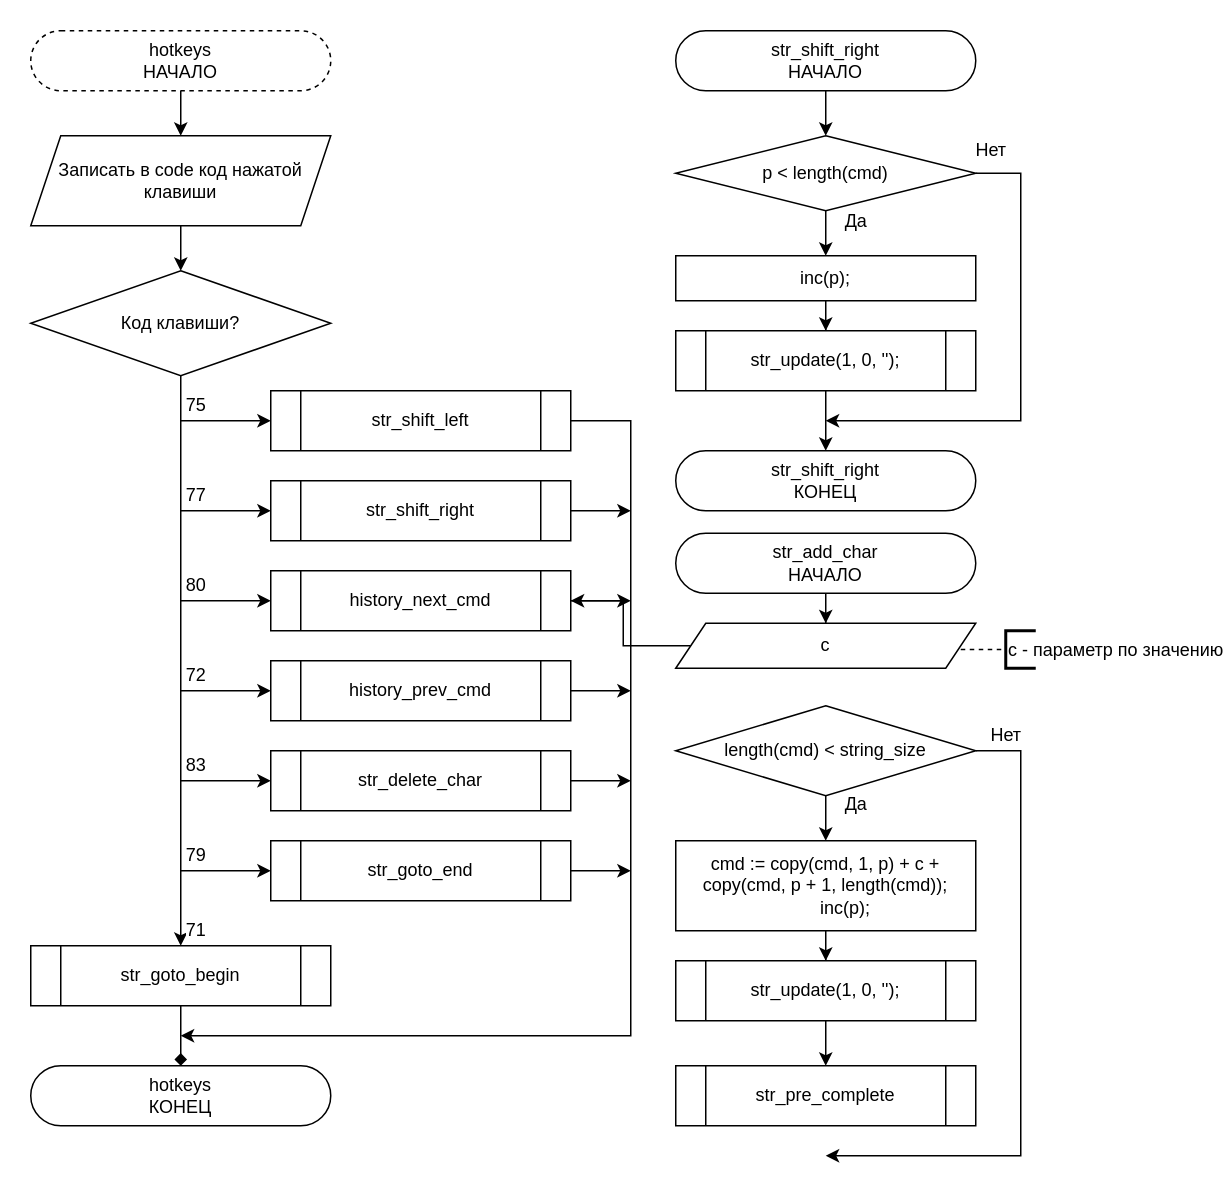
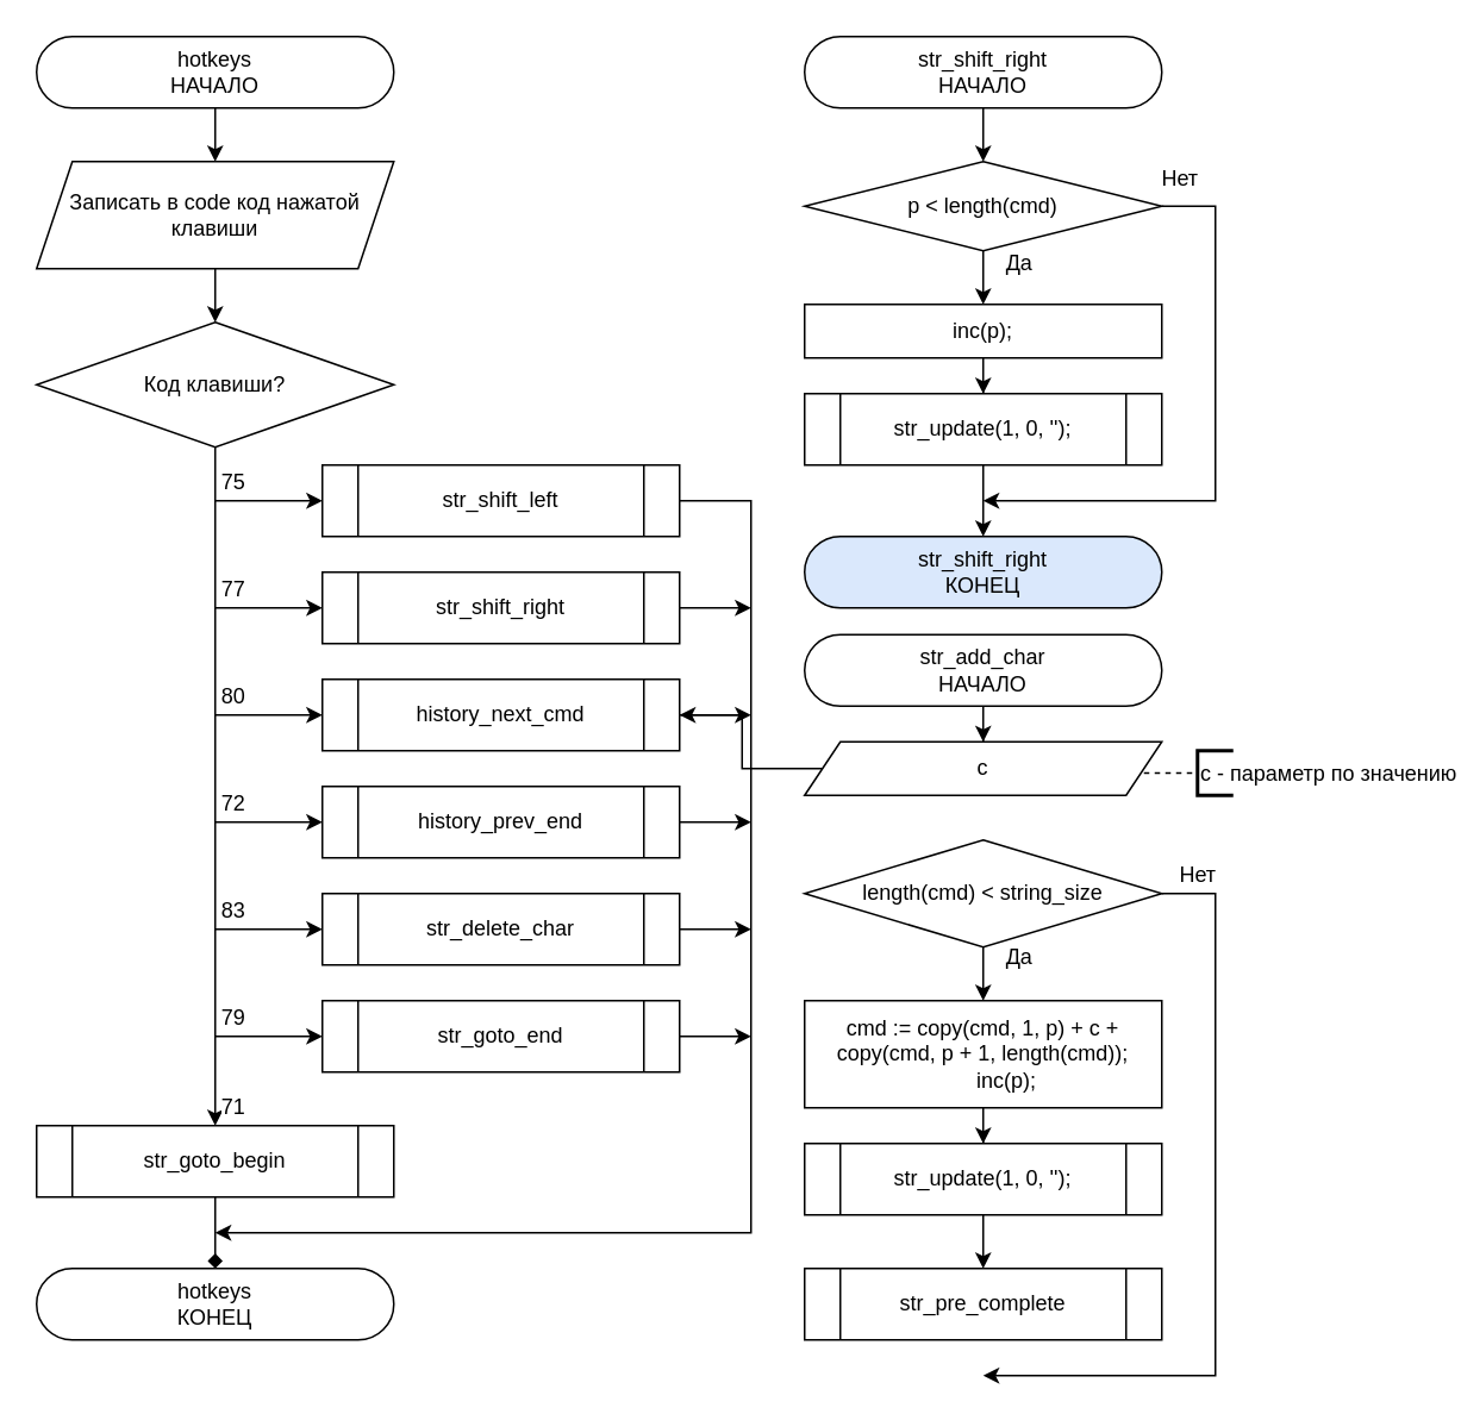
- <mxCell id="3" value="hotkeys&lt;br style=&quot;font-size: 12px;&quot;&gt;НАЧАЛО" style="rounded=1;whiteSpace=wrap;html=1;arcSize=50;strokeWidth=1;fontSize=12;dashed=1;" vertex="1" parent="1"><mxGeometry x="20" y="20" width="200" height="40" as="geometry" /></mxCell>
+ <mxCell id="3" value="hotkeys&lt;br style=&quot;font-size: 12px;&quot;&gt;НАЧАЛО" style="rounded=1;whiteSpace=wrap;html=1;arcSize=50;strokeWidth=1;fontSize=12;" vertex="1" parent="1"><mxGeometry x="20" y="20" width="200" height="40" as="geometry" /></mxCell>
- <mxCell id="38" value="str_shift_right&lt;br style=&quot;font-size: 12px;&quot;&gt;КОНЕЦ" style="rounded=1;whiteSpace=wrap;html=1;arcSize=50;strokeWidth=1;fontSize=12;" vertex="1" parent="1"><mxGeometry x="450" y="300" width="200" height="40" as="geometry" /></mxCell>
+ <mxCell id="38" value="str_shift_right&lt;br style=&quot;font-size: 12px;&quot;&gt;КОНЕЦ" style="rounded=1;whiteSpace=wrap;html=1;arcSize=50;strokeWidth=1;fontSize=12;fillColor=#dae8fc;" vertex="1" parent="1"><mxGeometry x="450" y="300" width="200" height="40" as="geometry" /></mxCell>
- <mxCell id="20" value="history_prev_cmd" style="shape=process;whiteSpace=wrap;html=1;backgroundOutline=1;fontSize=12;" vertex="1" parent="1"><mxGeometry x="180" y="440" width="200" height="40" as="geometry" /></mxCell>
+ <mxCell id="20" value="history_prev_end" style="shape=process;whiteSpace=wrap;html=1;backgroundOutline=1;fontSize=12;" vertex="1" parent="1"><mxGeometry x="180" y="440" width="200" height="40" as="geometry" /></mxCell>
